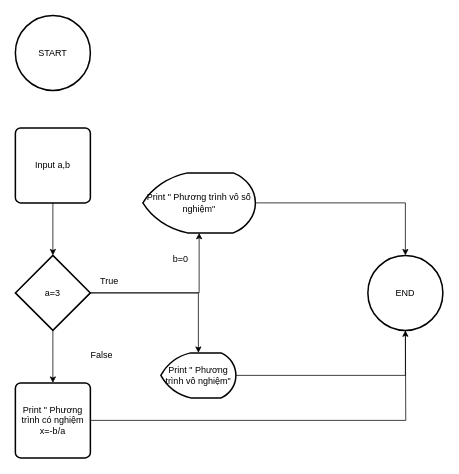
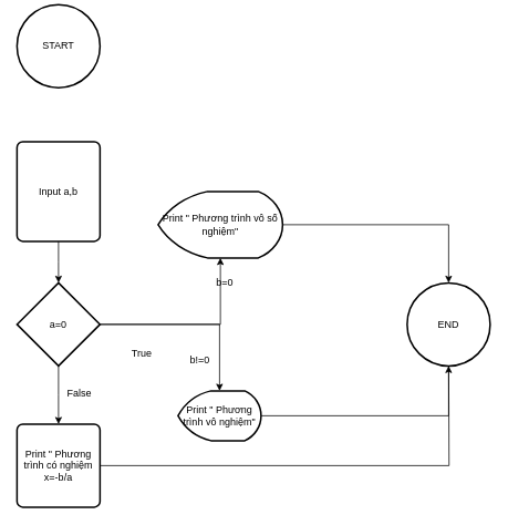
- <mxCell id="2" value="START" style="strokeWidth=2;html=1;shape=mxgraph.flowchart.start_2;whiteSpace=wrap;" parent="1" vertex="1"><mxGeometry x="20" y="20" width="100" height="100" as="geometry" /></mxCell>
+ <mxCell id="2" value="START" style="strokeWidth=2;html=1;shape=mxgraph.flowchart.start_2;whiteSpace=wrap;" parent="1" vertex="1"><mxGeometry x="20" y="5" width="100" height="100" as="geometry" /></mxCell>
- <mxCell id="4" value="Input a,b" style="rounded=1;whiteSpace=wrap;html=1;absoluteArcSize=1;arcSize=14;strokeWidth=2;" parent="1" vertex="1"><mxGeometry x="20" y="170" width="100" height="100" as="geometry" /></mxCell>
+ <mxCell id="4" value="Input a,b" style="rounded=1;whiteSpace=wrap;html=1;absoluteArcSize=1;arcSize=14;strokeWidth=2;" parent="1" vertex="1"><mxGeometry x="20" y="170" width="100" height="120" as="geometry" /></mxCell>
- <mxCell id="7" value="b=0" style="text;html=1;align=center;verticalAlign=middle;resizable=0;points=[];autosize=1;strokeColor=none;fillColor=none;" vertex="1" parent="1"><mxGeometry x="220" y="330" width="40" height="30" as="geometry" /></mxCell>
+ <mxCell id="7" value="b=0" style="text;html=1;align=center;verticalAlign=middle;resizable=0;points=[];autosize=1;strokeColor=none;fillColor=none;" vertex="1" parent="1"><mxGeometry x="250" y="325" width="40" height="30" as="geometry" /></mxCell>
- <mxCell id="14" value="True" style="text;html=1;align=center;verticalAlign=middle;resizable=0;points=[];autosize=1;strokeColor=none;fillColor=none;" vertex="1" parent="1"><mxGeometry x="120" y="360" width="50" height="30" as="geometry" /></mxCell>
+ <mxCell id="14" value="True" style="text;html=1;align=center;verticalAlign=middle;resizable=0;points=[];autosize=1;strokeColor=none;fillColor=none;" vertex="1" parent="1"><mxGeometry x="145" y="410" width="50" height="30" as="geometry" /></mxCell>
- <mxCell id="6" value="a=3" style="strokeWidth=2;html=1;shape=mxgraph.flowchart.decision;whiteSpace=wrap;" vertex="1" parent="1"><mxGeometry x="20" y="340" width="100" height="100" as="geometry" /></mxCell>
+ <mxCell id="6" value="a=0" style="strokeWidth=2;html=1;shape=mxgraph.flowchart.decision;whiteSpace=wrap;" vertex="1" parent="1"><mxGeometry x="20" y="340" width="100" height="100" as="geometry" /></mxCell>
+ <mxCell id="10" value="b!=0" style="text;html=1;align=center;verticalAlign=middle;resizable=0;points=[];autosize=1;strokeColor=none;fillColor=none;" vertex="1" parent="1"><mxGeometry x="215" y="418" width="50" height="30" as="geometry" /></mxCell>
- <mxCell id="15" value="False" style="text;html=1;align=center;verticalAlign=middle;resizable=0;points=[];autosize=1;strokeColor=none;fillColor=none;" vertex="1" parent="1"><mxGeometry x="110" y="458" width="50" height="30" as="geometry" /></mxCell>
+ <mxCell id="15" value="False" style="text;html=1;align=center;verticalAlign=middle;resizable=0;points=[];autosize=1;strokeColor=none;fillColor=none;" vertex="1" parent="1"><mxGeometry x="70" y="458" width="50" height="30" as="geometry" /></mxCell>
